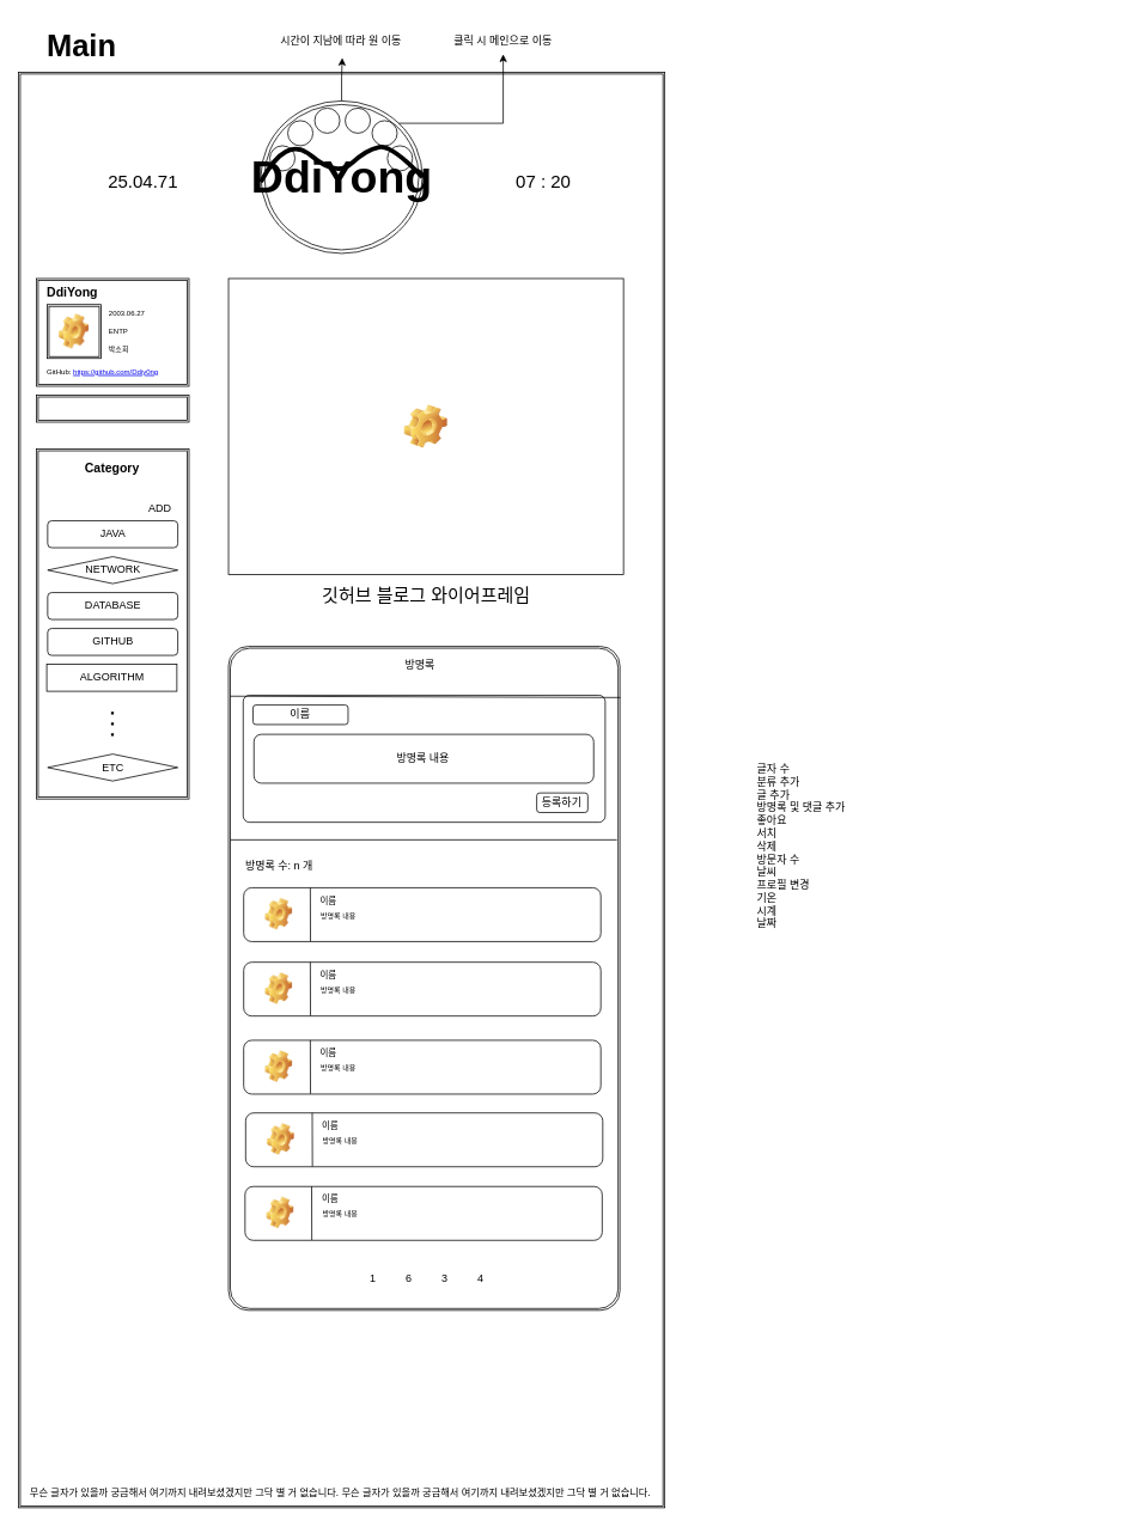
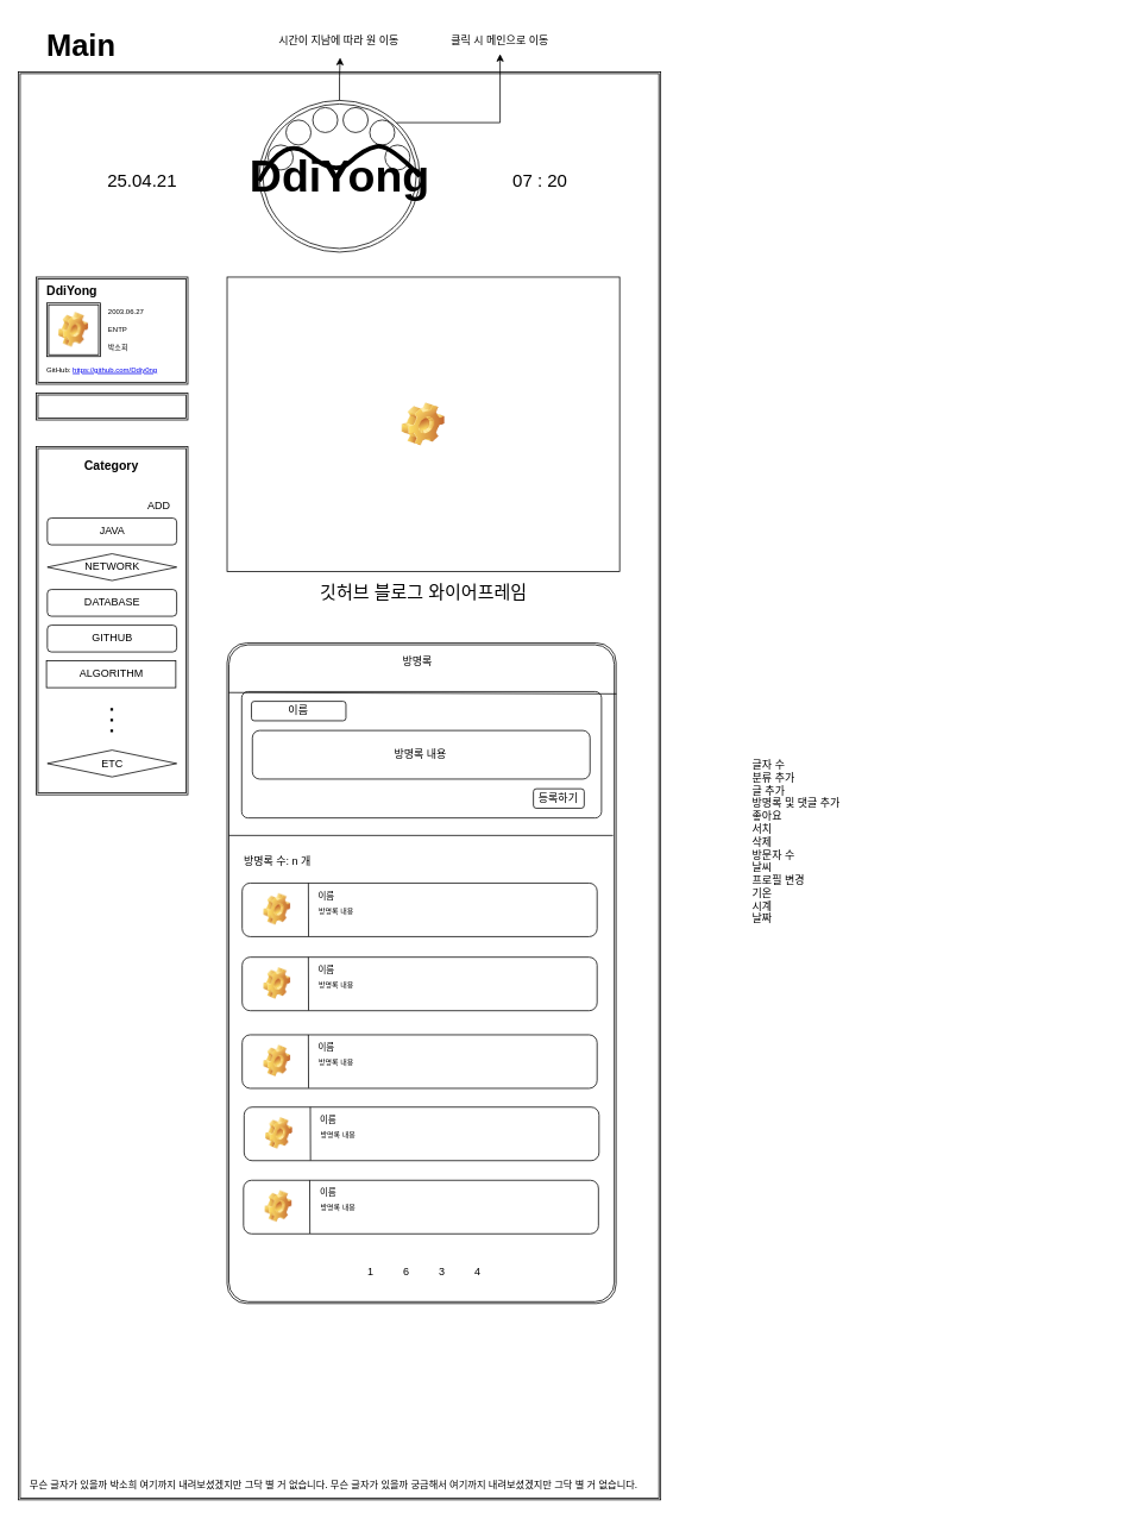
- <mxCell id="30" value="25.04.71" style="text;html=1;align=center;verticalAlign=middle;whiteSpace=wrap;rounded=0;fontSize=20;" vertex="1" parent="1"><mxGeometry x="94" y="161" width="130" height="80" as="geometry" /></mxCell>
+ <mxCell id="30" value="25.04.21" style="text;html=1;align=center;verticalAlign=middle;whiteSpace=wrap;rounded=0;fontSize=20;" vertex="1" parent="1"><mxGeometry x="94" y="161" width="130" height="80" as="geometry" /></mxCell>
- <mxCell id="17" value="무슨 글자가 있을까 궁금해서 여기까지 내려보셨겠지만 그닥 별 거 없습니다. 무슨 글자가 있을까 궁금해서 여기까지 내려보셨겠지만 그닥 별 거 없습니다." style="text;html=1;align=left;verticalAlign=middle;whiteSpace=wrap;rounded=0;fontSize=11;movable=1;resizable=1;rotatable=1;deletable=1;editable=1;locked=0;connectable=1;" vertex="1" parent="1"><mxGeometry x="31" y="1650" width="698" height="27" as="geometry" /></mxCell>
+ <mxCell id="17" value="무슨 글자가 있을까 박소희 여기까지 내려보셨겠지만 그닥 별 거 없습니다. 무슨 글자가 있을까 궁금해서 여기까지 내려보셨겠지만 그닥 별 거 없습니다." style="text;html=1;align=left;verticalAlign=middle;whiteSpace=wrap;rounded=0;fontSize=11;movable=1;resizable=1;rotatable=1;deletable=1;editable=1;locked=0;connectable=1;" vertex="1" parent="1"><mxGeometry x="31" y="1650" width="698" height="27" as="geometry" /></mxCell>
